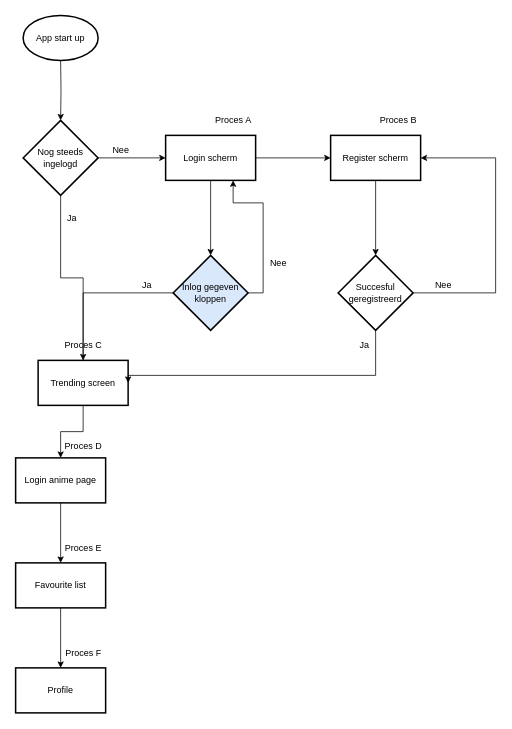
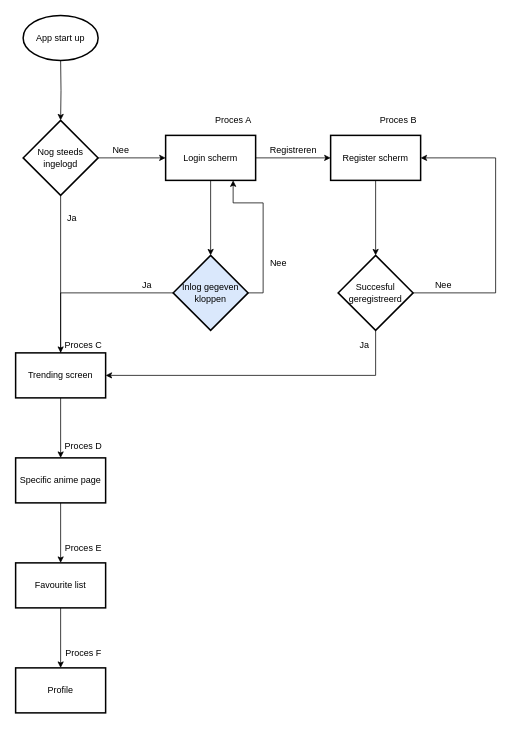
+ <mxCell id="25" value="Registreren" style="text;html=1;align=center;verticalAlign=middle;resizable=0;points=[];autosize=1;" vertex="1" parent="1"><mxGeometry x="350" y="190" width="80" height="20" as="geometry" /></mxCell>
- <mxCell id="11" value="Trending screen" style="whiteSpace=wrap;html=1;strokeWidth=2;" vertex="1" parent="1"><mxGeometry x="50" y="480" width="120" height="60" as="geometry" /></mxCell>
+ <mxCell id="11" value="Trending screen" style="whiteSpace=wrap;html=1;strokeWidth=2;" vertex="1" parent="1"><mxGeometry x="20" y="470" width="120" height="60" as="geometry" /></mxCell>
- <mxCell id="31" value="Login anime page" style="whiteSpace=wrap;html=1;strokeWidth=2;direction=west;" vertex="1" parent="1"><mxGeometry x="20" y="610" width="120" height="60" as="geometry" /></mxCell>
+ <mxCell id="31" value="Specific anime page" style="whiteSpace=wrap;html=1;strokeWidth=2;direction=west;" vertex="1" parent="1"><mxGeometry x="20" y="610" width="120" height="60" as="geometry" /></mxCell>
